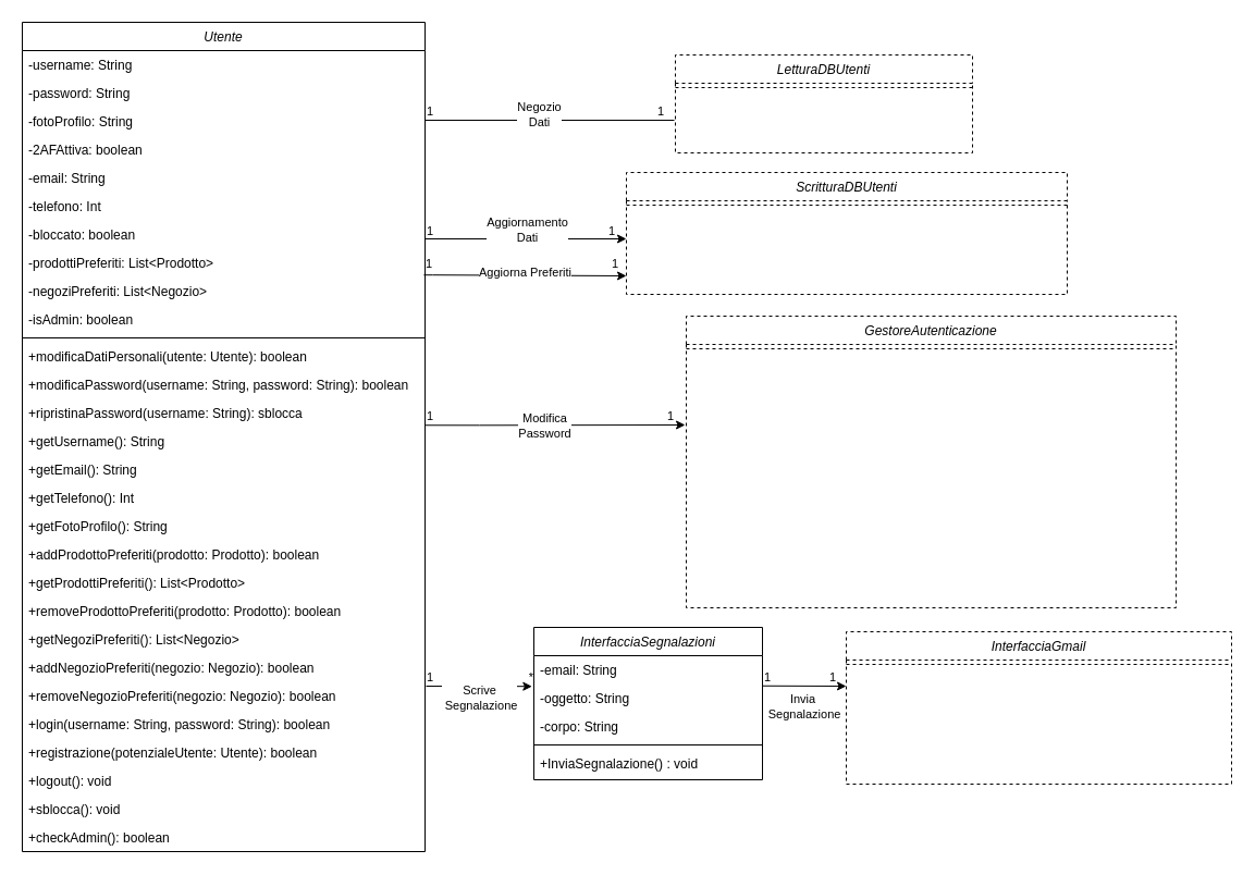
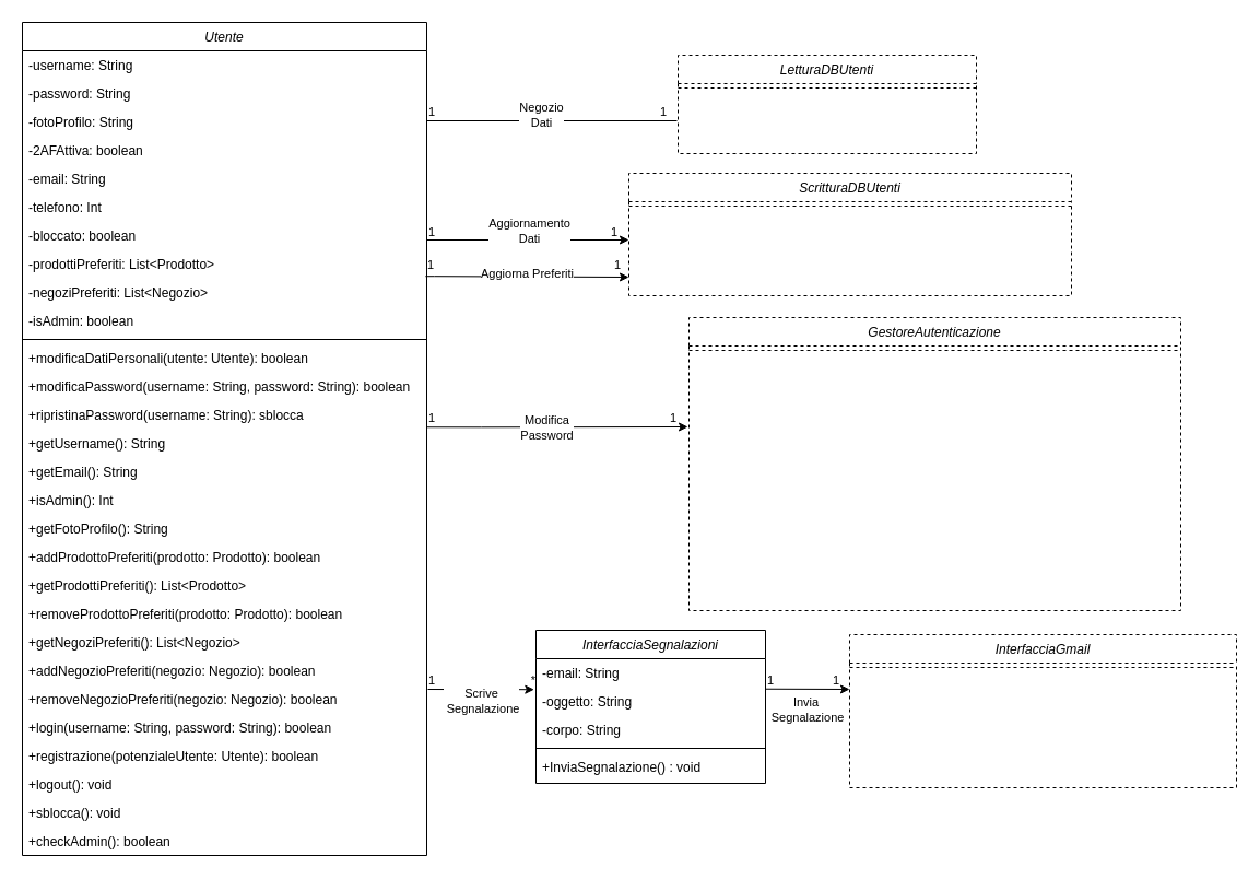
- <mxCell id="20" value="+getTelefono(): Int" style="text;align=left;verticalAlign=top;spacingLeft=4;spacingRight=4;overflow=hidden;rotatable=0;points=[[0,0.5],[1,0.5]];portConstraint=eastwest;" parent="3" vertex="1"><mxGeometry y="424" width="370" height="26" as="geometry" /></mxCell>
+ <mxCell id="20" value="+isAdmin(): Int" style="text;align=left;verticalAlign=top;spacingLeft=4;spacingRight=4;overflow=hidden;rotatable=0;points=[[0,0.5],[1,0.5]];portConstraint=eastwest;" parent="3" vertex="1"><mxGeometry y="424" width="370" height="26" as="geometry" /></mxCell>
